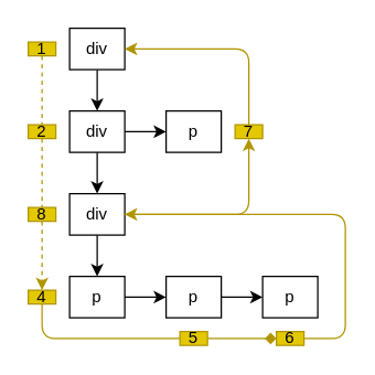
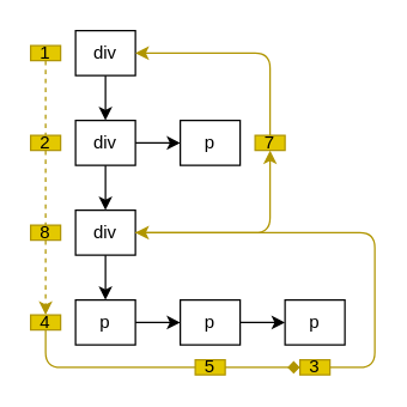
- <mxCell id="37" value="6" style="text;html=1;strokeColor=#B09500;fillColor=#e3c800;align=center;verticalAlign=middle;whiteSpace=wrap;rounded=0;fontColor=#000000;" parent="1" vertex="1"><mxGeometry x="200" y="240" width="20" height="10" as="geometry" /></mxCell>
+ <mxCell id="37" value="3" style="text;html=1;strokeColor=#B09500;fillColor=#e3c800;align=center;verticalAlign=middle;whiteSpace=wrap;rounded=0;fontColor=#000000;" parent="1" vertex="1"><mxGeometry x="200" y="240" width="20" height="10" as="geometry" /></mxCell>
